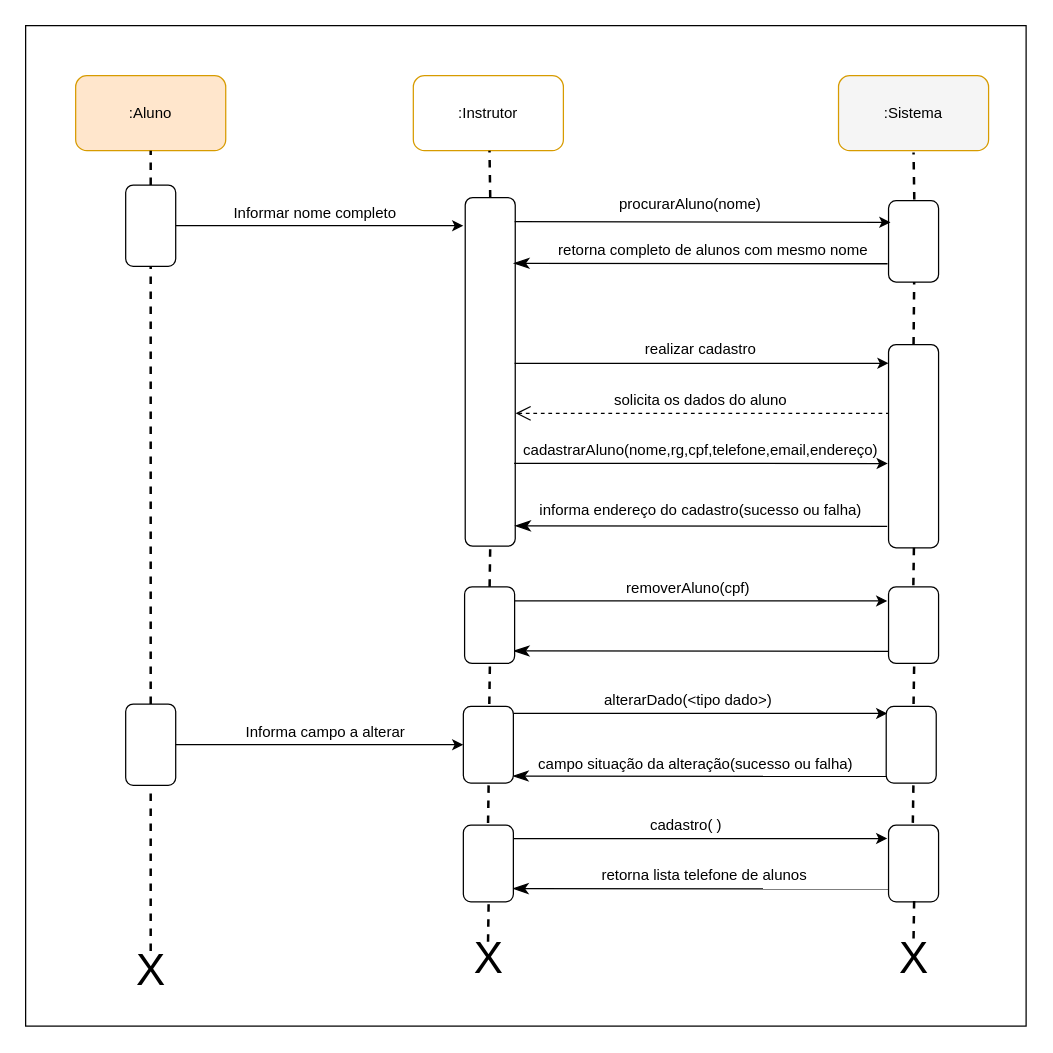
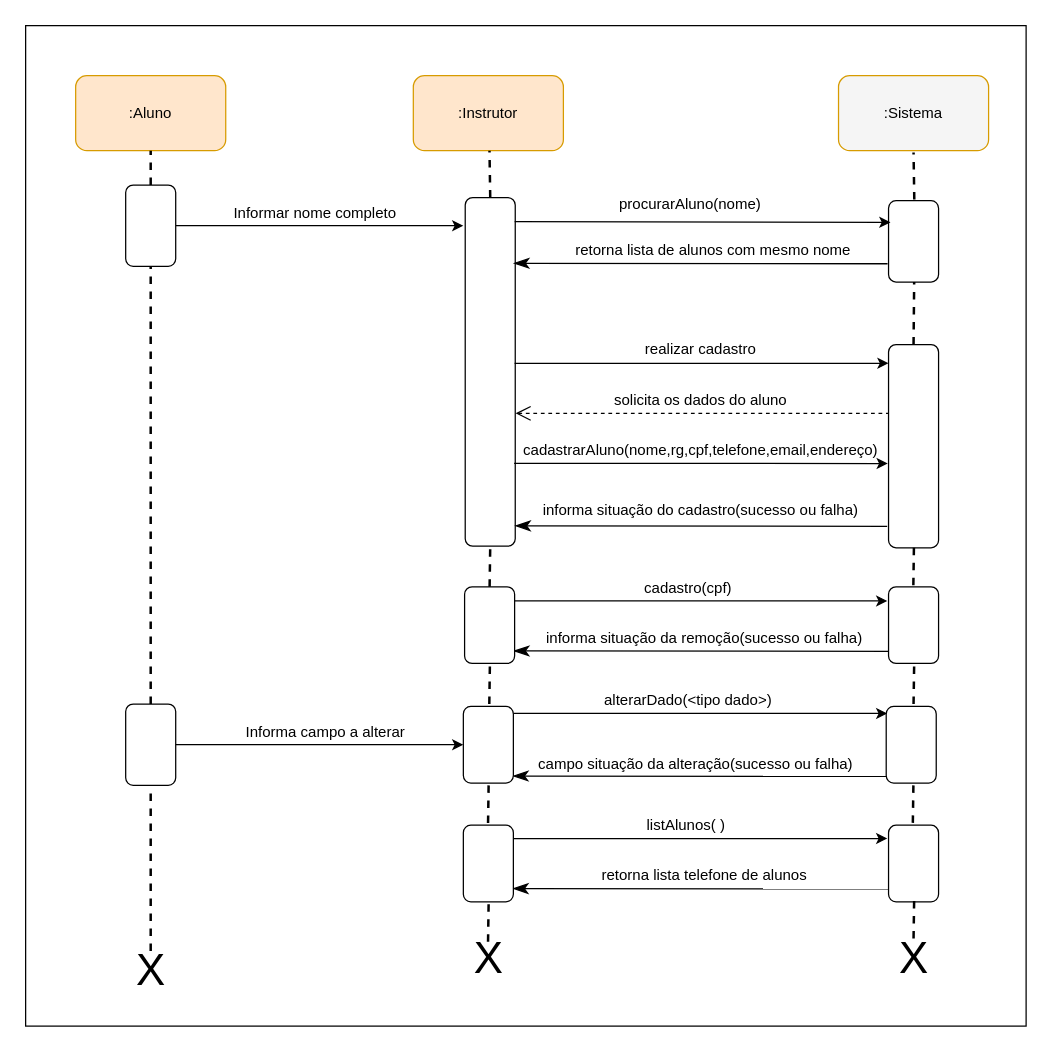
- <mxCell id="3" value=":Instrutor" style="rounded=1;whiteSpace=wrap;html=1;fillColor=#ffffff;strokeColor=#d79b00;" vertex="1" parent="1"><mxGeometry x="330" y="60" width="120" height="60" as="geometry" /></mxCell>
+ <mxCell id="3" value=":Instrutor" style="rounded=1;whiteSpace=wrap;html=1;fillColor=#ffe6cc;strokeColor=#d79b00;" vertex="1" parent="1"><mxGeometry x="330" y="60" width="120" height="60" as="geometry" /></mxCell>
- <mxCell id="18" value="&lt;span style=&quot;font-size: 12px;&quot;&gt;retorna completo de alunos com mesmo nome&lt;/span&gt;" style="text;html=1;strokeColor=none;fillColor=none;align=center;verticalAlign=middle;whiteSpace=wrap;rounded=0;fontSize=12;labelBorderColor=none;" vertex="1" parent="1"><mxGeometry x="410" y="190" width="320" height="20" as="geometry" /></mxCell>
+ <mxCell id="18" value="&lt;span style=&quot;font-size: 12px;&quot;&gt;retorna lista de alunos com mesmo nome&lt;/span&gt;" style="text;html=1;strokeColor=none;fillColor=none;align=center;verticalAlign=middle;whiteSpace=wrap;rounded=0;fontSize=12;labelBorderColor=none;" vertex="1" parent="1"><mxGeometry x="410" y="190" width="320" height="20" as="geometry" /></mxCell>
- <mxCell id="27" value="informa endereço do cadastro(sucesso ou falha)" style="text;html=1;strokeColor=none;fillColor=none;align=center;verticalAlign=middle;whiteSpace=wrap;rounded=0;fontSize=12;labelBorderColor=none;" vertex="1" parent="1"><mxGeometry x="425" y="397.5" width="270" height="20" as="geometry" /></mxCell>
+ <mxCell id="27" value="informa situação do cadastro(sucesso ou falha)" style="text;html=1;strokeColor=none;fillColor=none;align=center;verticalAlign=middle;whiteSpace=wrap;rounded=0;fontSize=12;labelBorderColor=none;" vertex="1" parent="1"><mxGeometry x="425" y="397.5" width="270" height="20" as="geometry" /></mxCell>
- <mxCell id="29" value="&lt;span style=&quot;font-size: 12px;&quot;&gt;removerAluno(cpf)&lt;/span&gt;" style="text;html=1;strokeColor=none;fillColor=none;align=center;verticalAlign=middle;whiteSpace=wrap;rounded=0;fontSize=12;labelBorderColor=none;" vertex="1" parent="1"><mxGeometry x="440" y="460" width="220" height="20" as="geometry" /></mxCell>
+ <mxCell id="29" value="&lt;span style=&quot;font-size: 12px;&quot;&gt;cadastro(cpf)&lt;/span&gt;" style="text;html=1;strokeColor=none;fillColor=none;align=center;verticalAlign=middle;whiteSpace=wrap;rounded=0;fontSize=12;labelBorderColor=none;" vertex="1" parent="1"><mxGeometry x="440" y="460" width="220" height="20" as="geometry" /></mxCell>
+ <mxCell id="30" value="informa situação da remoção(sucesso ou falha)" style="text;html=1;strokeColor=none;fillColor=none;align=center;verticalAlign=middle;whiteSpace=wrap;rounded=0;fontSize=12;labelBorderColor=none;" vertex="1" parent="1"><mxGeometry x="427.5" y="500" width="270" height="20" as="geometry" /></mxCell>
- <mxCell id="45" value="cadastro( )&amp;nbsp;" style="text;html=1;strokeColor=none;fillColor=none;align=center;verticalAlign=middle;whiteSpace=wrap;rounded=0;fontSize=12;labelBorderColor=none;" vertex="1" parent="1"><mxGeometry x="440" y="650" width="220" height="20" as="geometry" /></mxCell>
+ <mxCell id="45" value="listAlunos( )&amp;nbsp;" style="text;html=1;strokeColor=none;fillColor=none;align=center;verticalAlign=middle;whiteSpace=wrap;rounded=0;fontSize=12;labelBorderColor=none;" vertex="1" parent="1"><mxGeometry x="440" y="650" width="220" height="20" as="geometry" /></mxCell>
